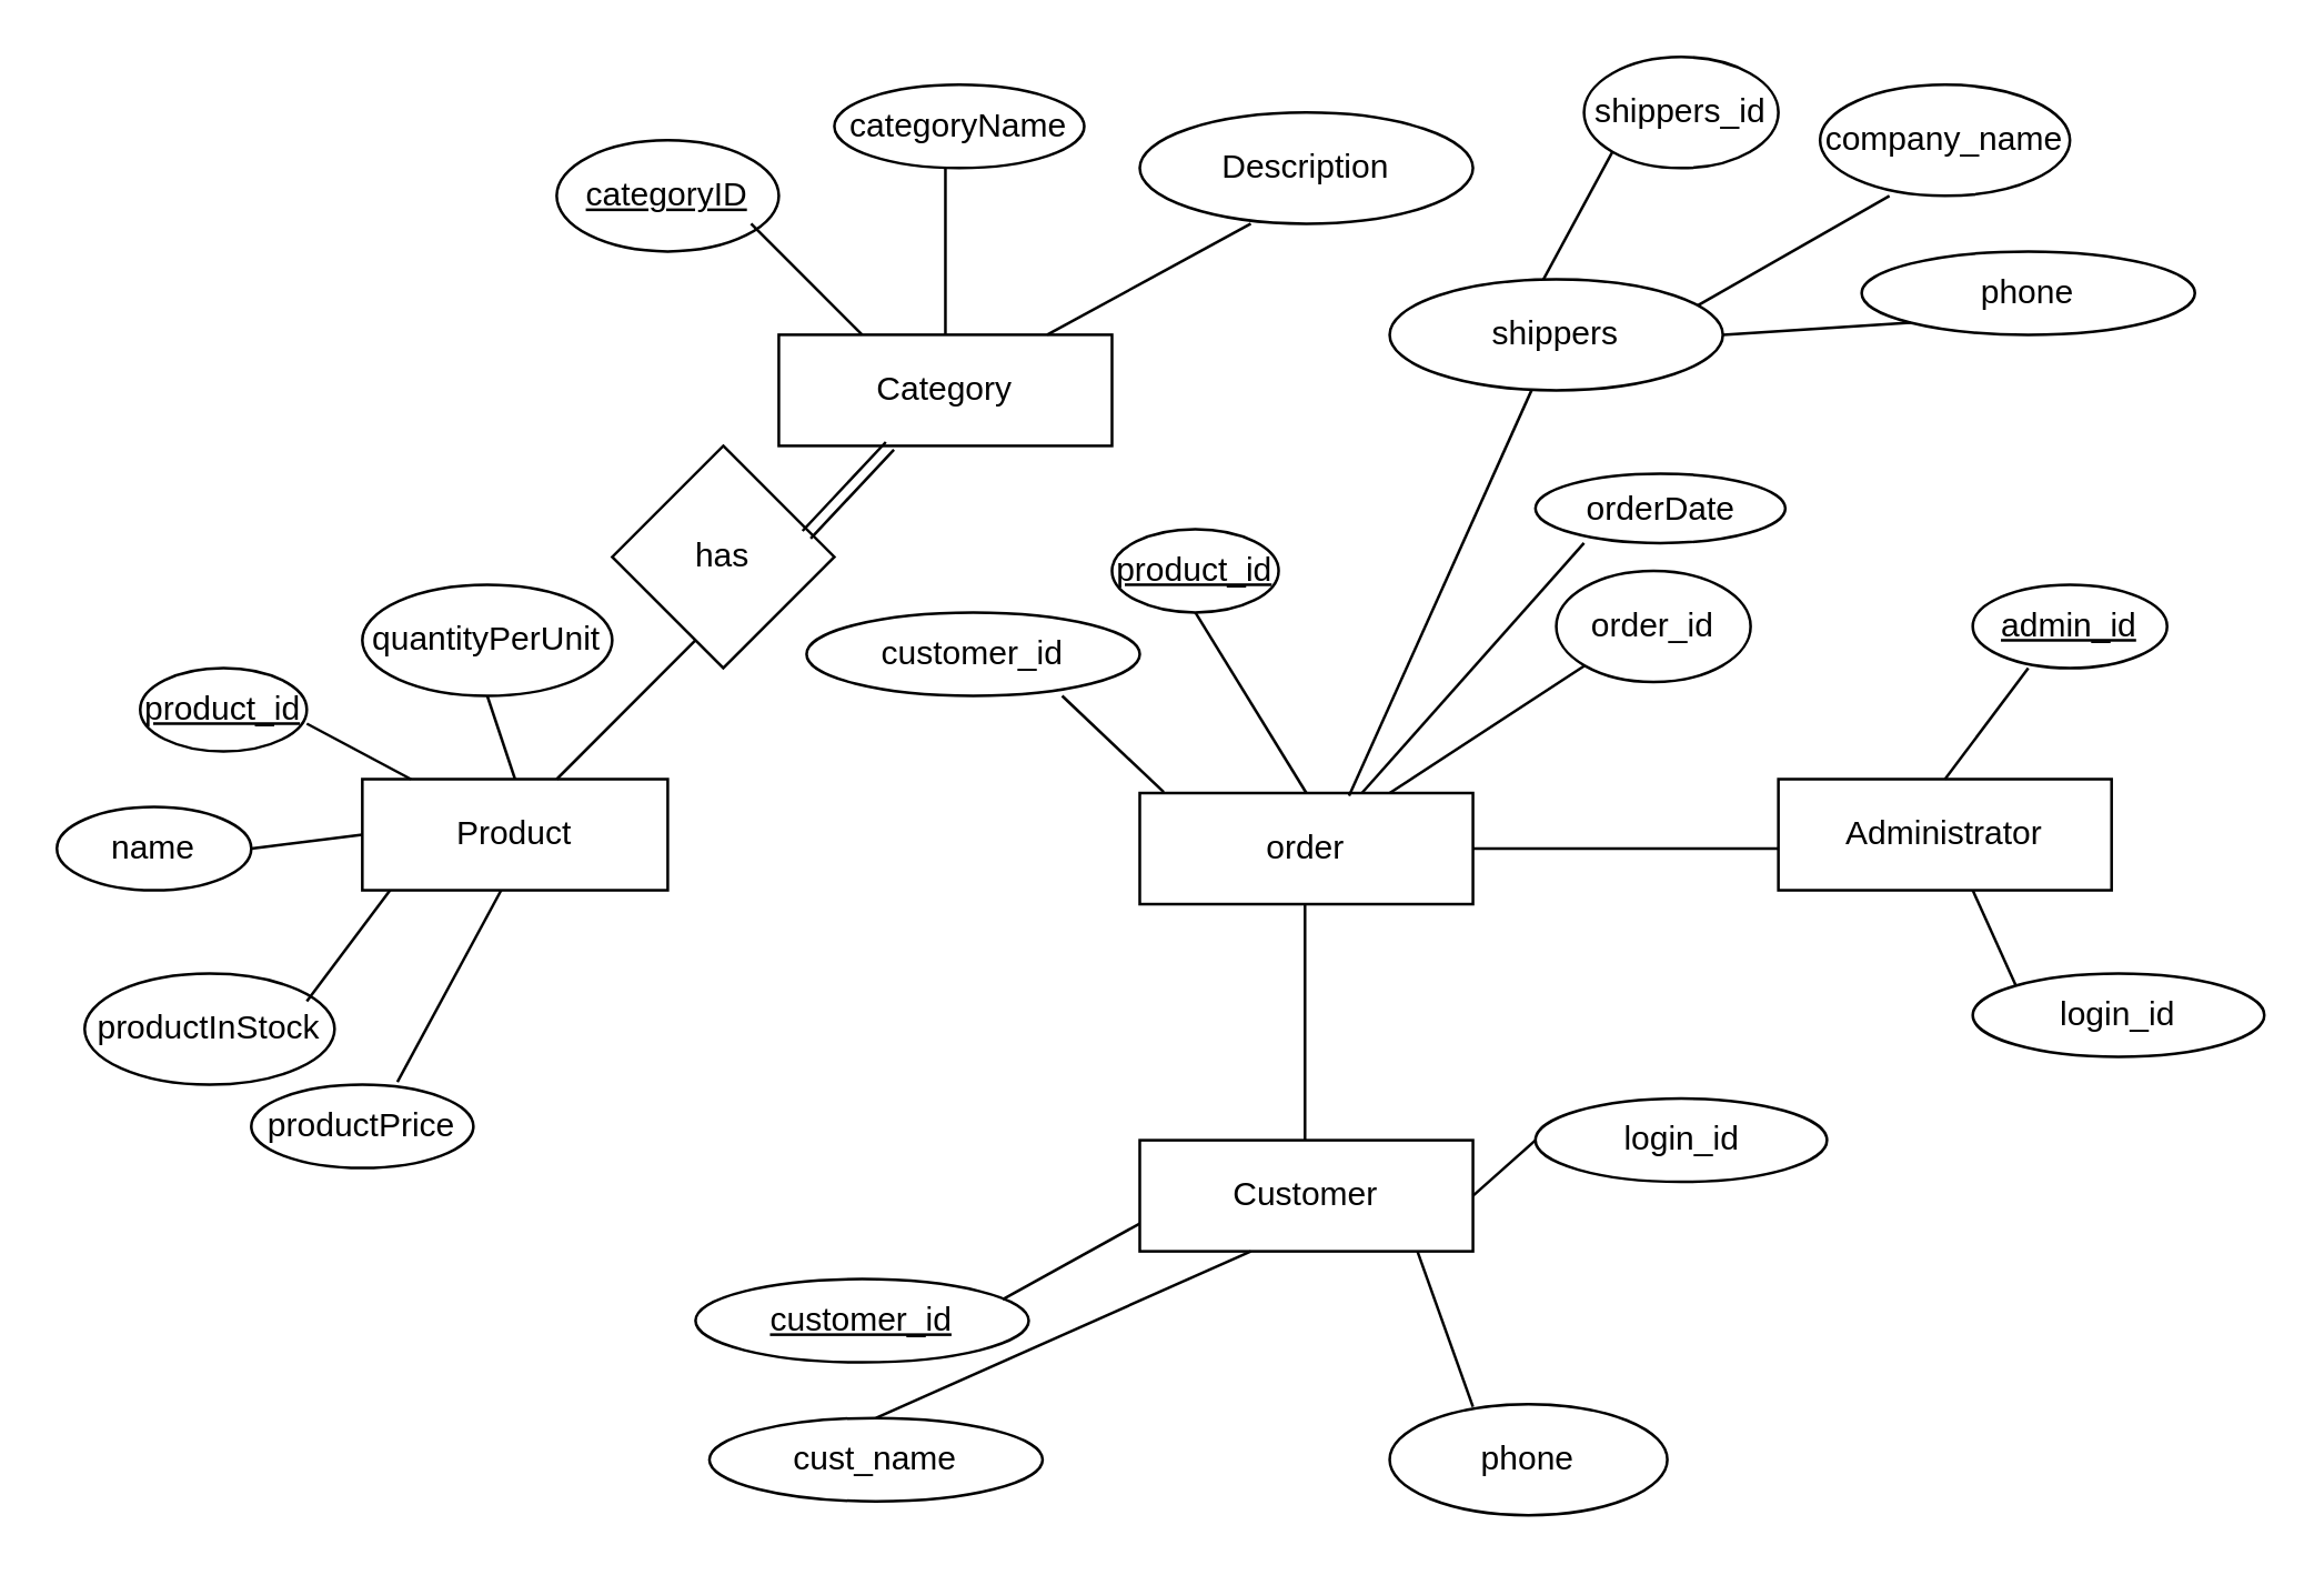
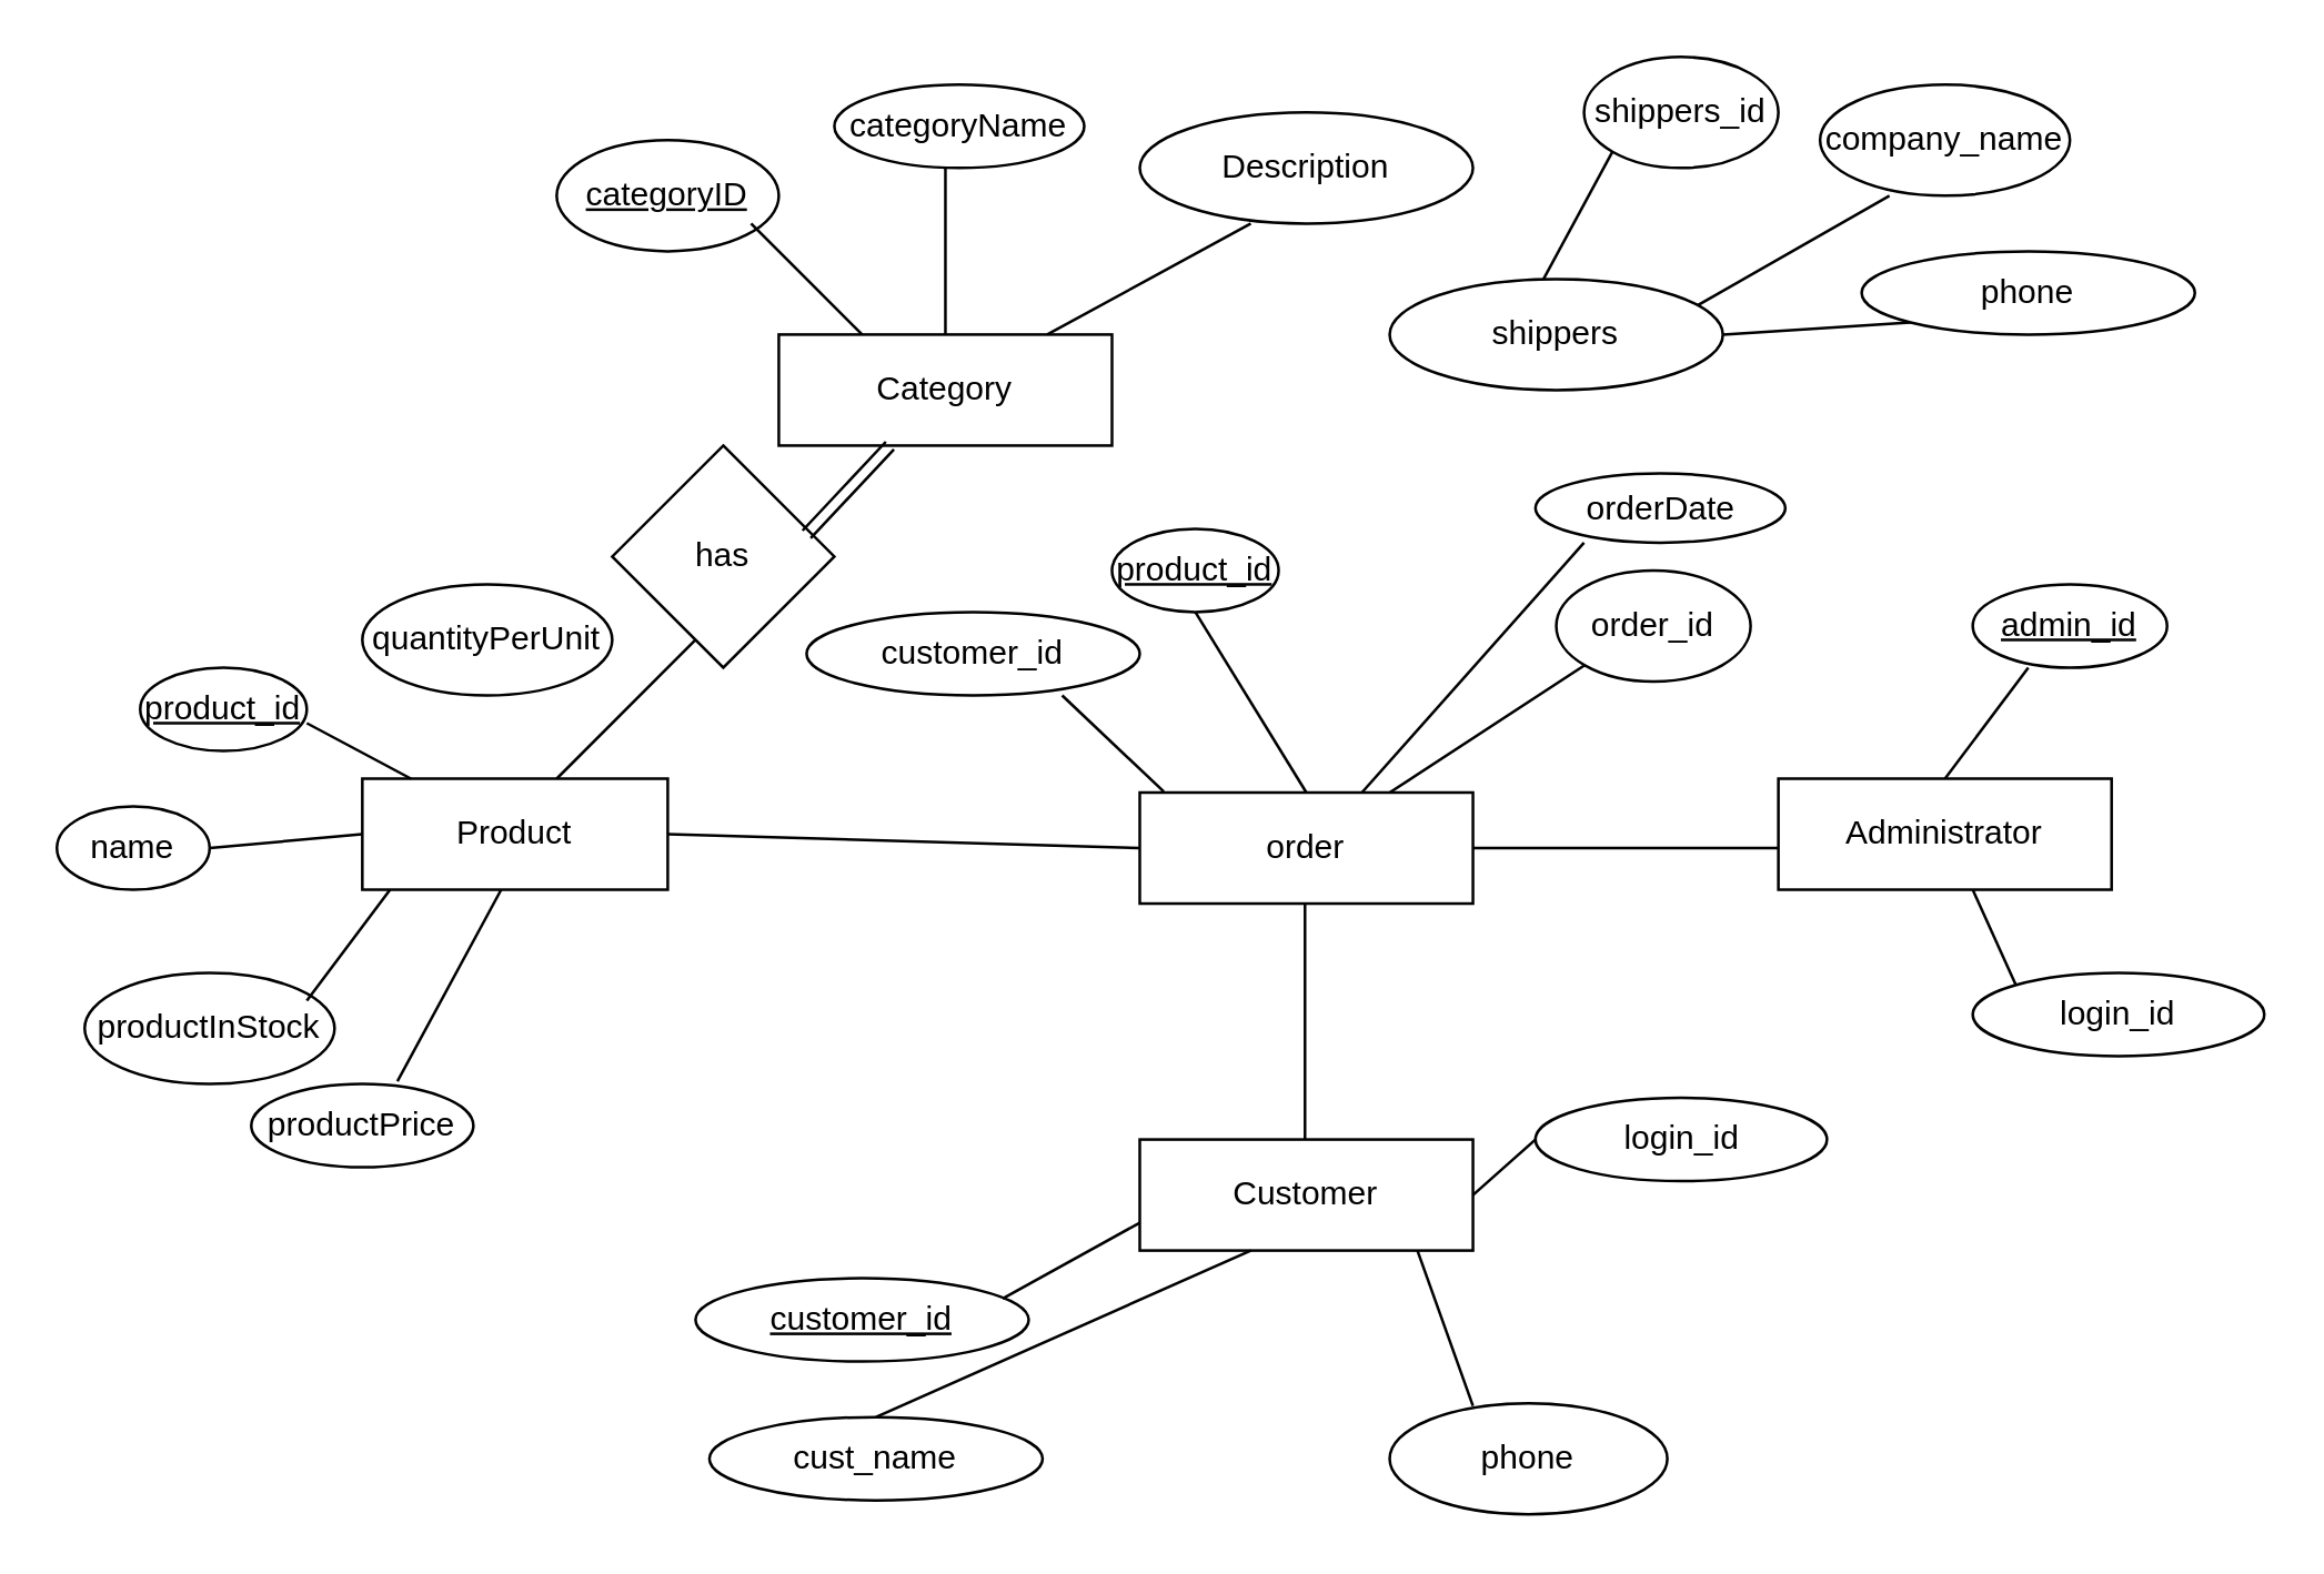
- <mxCell id="54" value="" style="endArrow=none;html=1;exitX=0.628;exitY=0.025;exitDx=0;exitDy=0;exitPerimeter=0;" edge="1" parent="1" source="24" target="53"><mxGeometry width="50" height="50" relative="1" as="geometry"><mxPoint x="485.36" y="286" as="sourcePoint" /><mxPoint x="550" y="150" as="targetPoint" /></mxGeometry></mxCell>
- <mxCell id="8" value="" style="endArrow=none;html=1;exitX=0.5;exitY=0;exitDx=0;exitDy=0;entryX=0.5;entryY=1;entryDx=0;entryDy=0;" edge="1" parent="1" source="2" target="5"><mxGeometry width="50" height="50" relative="1" as="geometry"><mxPoint x="140" y="300" as="sourcePoint" /><mxPoint x="190" y="250" as="targetPoint" /></mxGeometry></mxCell>
+ <mxCell id="30" value="" style="endArrow=none;html=1;exitX=1;exitY=0.5;exitDx=0;exitDy=0;entryX=0;entryY=0.5;entryDx=0;entryDy=0;" edge="1" parent="1" source="2" target="24"><mxGeometry width="50" height="50" relative="1" as="geometry"><mxPoint x="250" y="300" as="sourcePoint" /><mxPoint x="275" y="300" as="targetPoint" /></mxGeometry></mxCell>
- <mxCell id="4" value="name" style="ellipse;whiteSpace=wrap;html=1;" vertex="1" parent="1"><mxGeometry x="20" y="290" width="70" height="30" as="geometry" /></mxCell>
+ <mxCell id="4" value="name" style="ellipse;whiteSpace=wrap;html=1;" vertex="1" parent="1"><mxGeometry x="20" y="290" width="55" height="30" as="geometry" /></mxCell>
